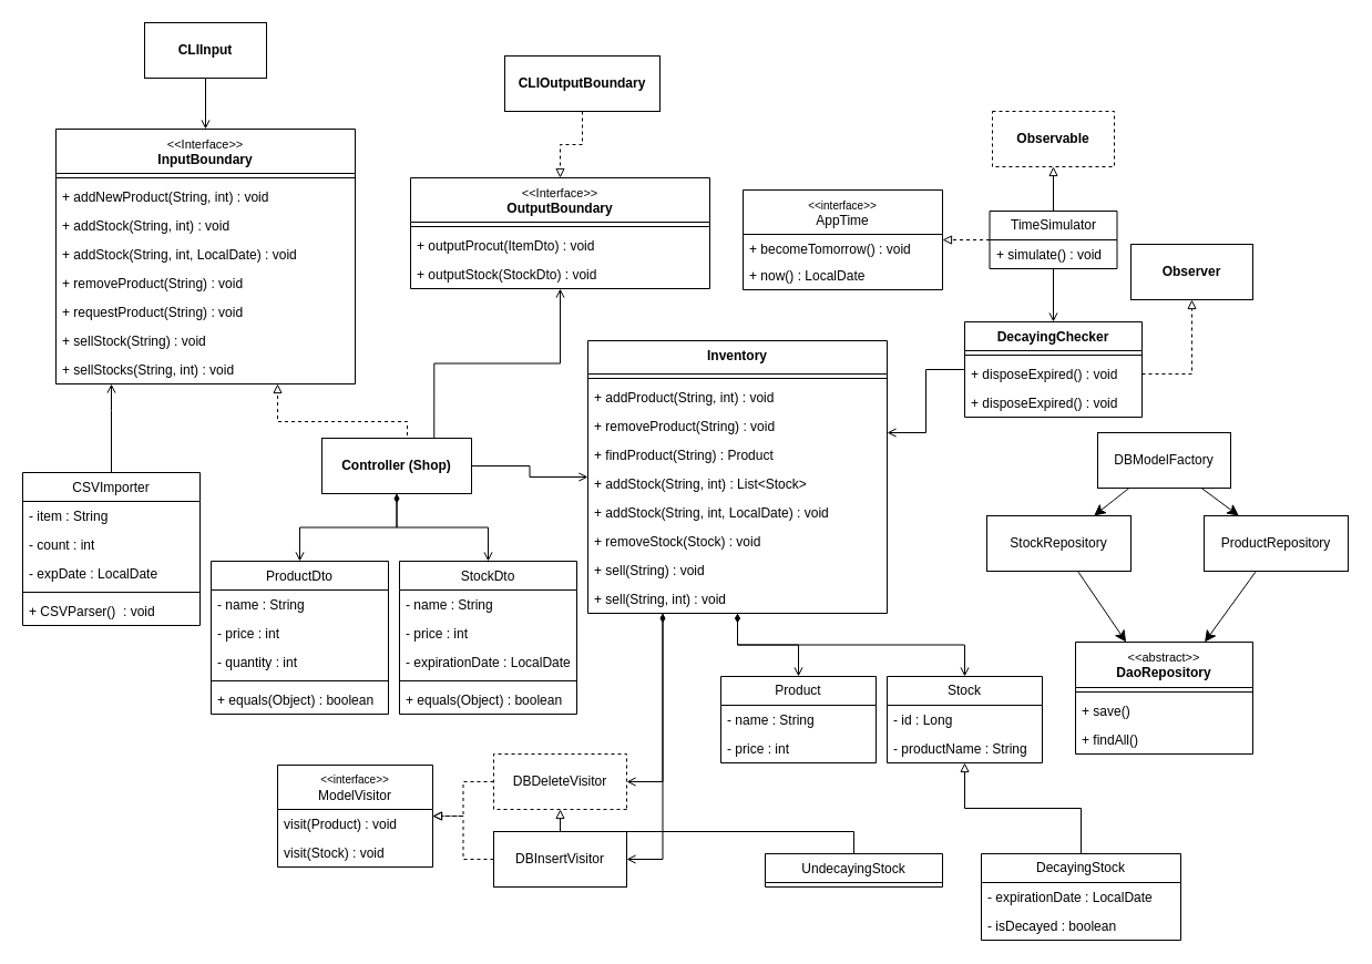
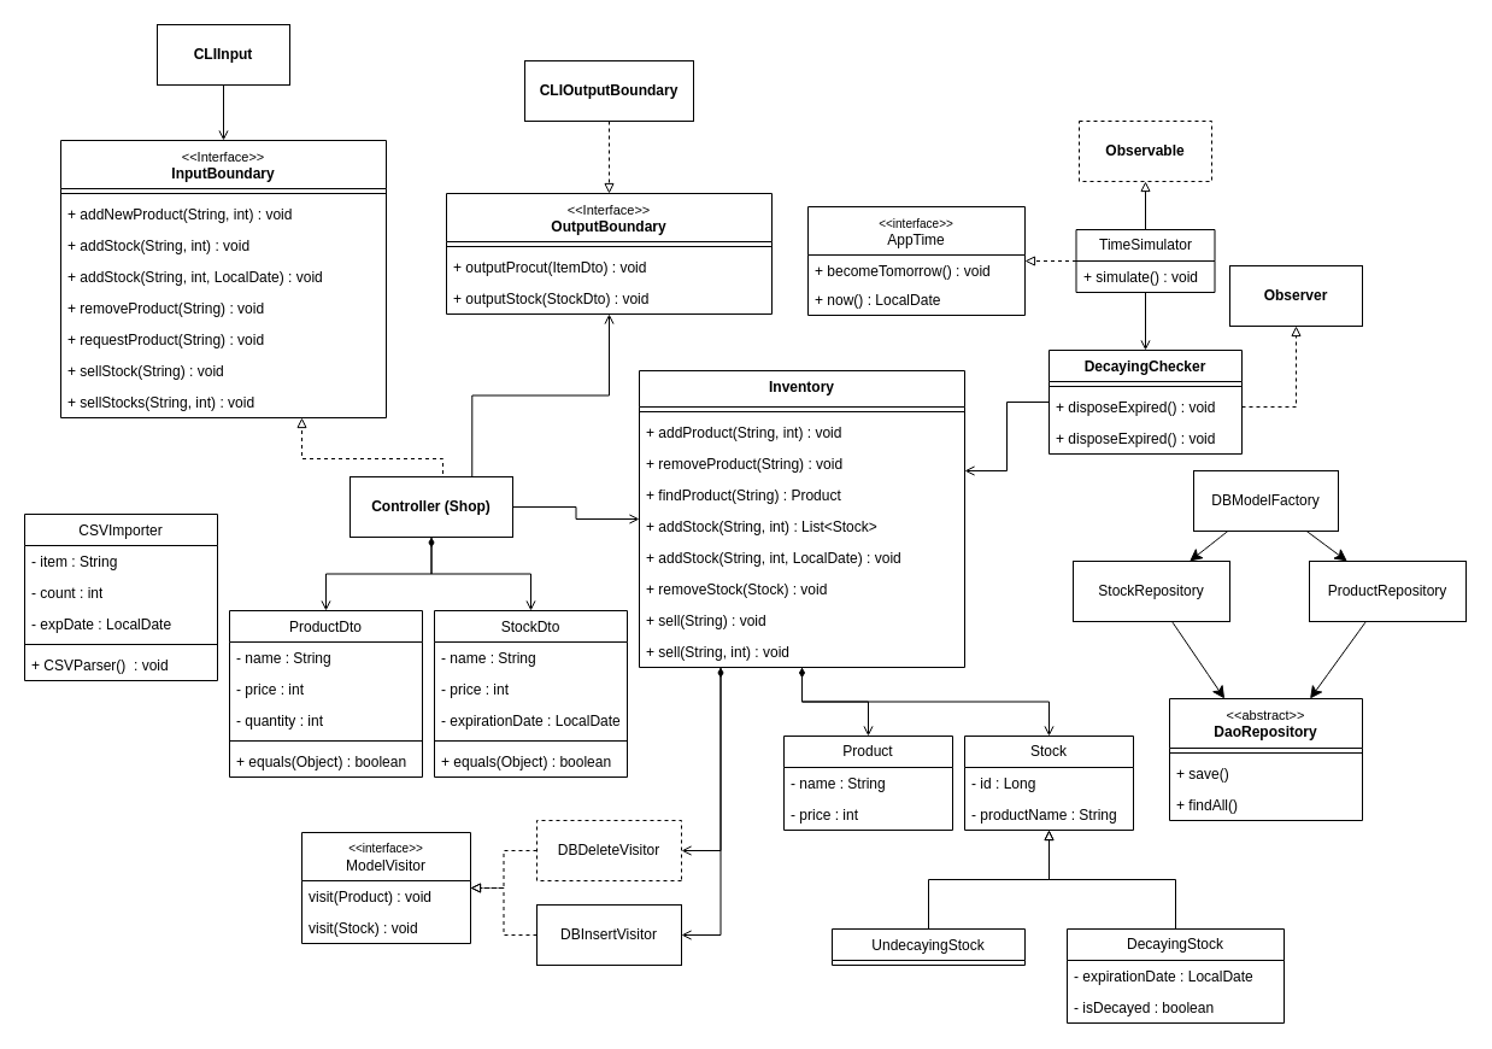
- <mxCell id="44" value="&lt;b&gt;CLIOutputBoundary&lt;/b&gt;" style="html=1;whiteSpace=wrap;" parent="1" vertex="1"><mxGeometry x="455" y="50" width="140" height="50" as="geometry" /></mxCell>
+ <mxCell id="44" value="&lt;b&gt;CLIOutputBoundary&lt;/b&gt;" style="html=1;whiteSpace=wrap;" parent="1" vertex="1"><mxGeometry x="435" y="50" width="140" height="50" as="geometry" /></mxCell>
- <mxCell id="2" style="edgeStyle=orthogonalEdgeStyle;rounded=0;orthogonalLoop=1;jettySize=auto;html=1;exitX=0.5;exitY=0;exitDx=0;exitDy=0;endArrow=open;endFill=0;" parent="1" source="3" target="9" edge="1"><mxGeometry relative="1" as="geometry"><Array as="points"><mxPoint x="100" y="370" /><mxPoint x="100" y="370" /></Array></mxGeometry></mxCell>
- <mxCell id="69" style="edgeStyle=orthogonalEdgeStyle;rounded=0;orthogonalLoop=1;jettySize=auto;html=1;exitX=0.5;exitY=0;exitDx=0;exitDy=0;endArrow=block;endFill=0;" parent="1" source="70" target="94" edge="1"><mxGeometry relative="1" as="geometry" /></mxCell>
+ <mxCell id="69" style="edgeStyle=orthogonalEdgeStyle;rounded=0;orthogonalLoop=1;jettySize=auto;html=1;exitX=0.5;exitY=0;exitDx=0;exitDy=0;endArrow=block;endFill=0;" parent="1" source="70" target="66" edge="1"><mxGeometry relative="1" as="geometry" /></mxCell>
